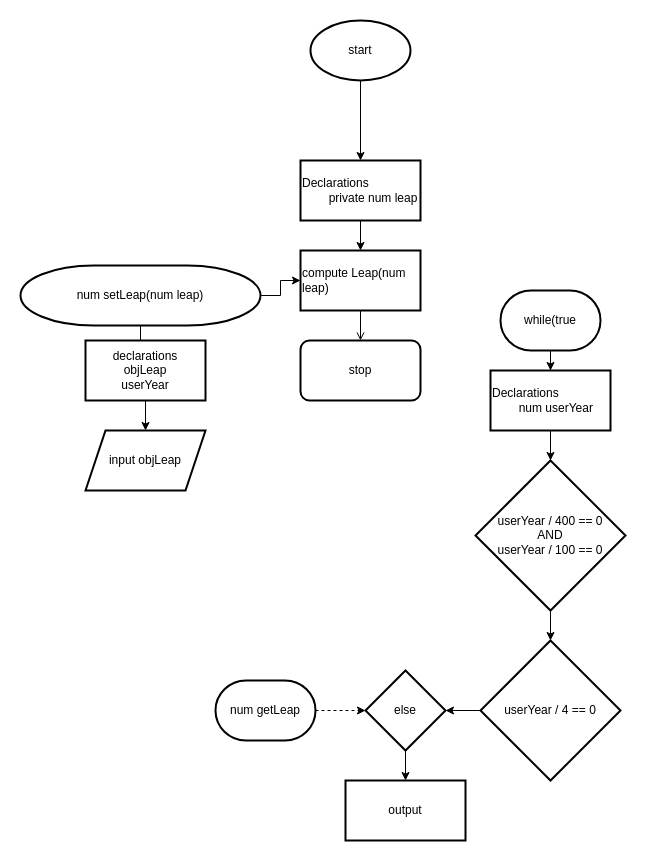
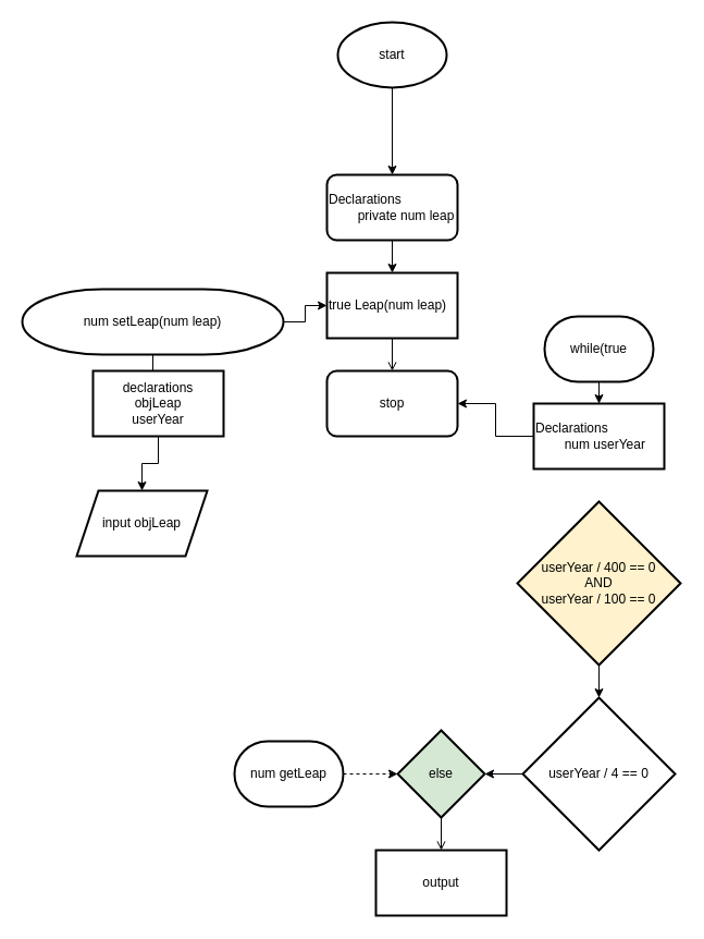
- <mxCell id="5" value="Declarations&lt;div&gt;&lt;span style=&quot;white-space: pre;&quot;&gt;&#09;&lt;/span&gt;private num leap&lt;br&gt;&lt;/div&gt;" style="whiteSpace=wrap;html=1;strokeWidth=2;align=left;" vertex="1" parent="1"><mxGeometry x="300" y="160" width="120" height="60" as="geometry" /></mxCell>
+ <mxCell id="5" value="Declarations&lt;div&gt;&lt;span style=&quot;white-space: pre;&quot;&gt;&#09;&lt;/span&gt;private num leap&lt;br&gt;&lt;/div&gt;" style="whiteSpace=wrap;html=1;strokeWidth=2;align=left;rounded=1;" vertex="1" parent="1"><mxGeometry x="300" y="160" width="120" height="60" as="geometry" /></mxCell>
- <mxCell id="7" value="&lt;div&gt;compute Leap(num leap)&lt;/div&gt;" style="whiteSpace=wrap;html=1;strokeWidth=2;align=left;" vertex="1" parent="1"><mxGeometry x="300" y="250" width="120" height="60" as="geometry" /></mxCell>
+ <mxCell id="7" value="&lt;div&gt;true Leap(num leap)&lt;/div&gt;" style="whiteSpace=wrap;html=1;strokeWidth=2;align=left;" vertex="1" parent="1"><mxGeometry x="300" y="250" width="120" height="60" as="geometry" /></mxCell>
- <mxCell id="17" value="" style="edgeStyle=orthogonalEdgeStyle;rounded=0;orthogonalLoop=1;jettySize=auto;html=1;" edge="1" parent="1" source="18" target="20"><mxGeometry relative="1" as="geometry" /></mxCell>
+ <mxCell id="17" value="" style="edgeStyle=orthogonalEdgeStyle;rounded=0;orthogonalLoop=1;jettySize=auto;html=1;" edge="1" parent="1" source="18" target="14"><mxGeometry relative="1" as="geometry" /></mxCell>
- <mxCell id="13" value="input objLeap" style="shape=parallelogram;perimeter=parallelogramPerimeter;whiteSpace=wrap;html=1;fixedSize=1;strokeWidth=2;" vertex="1" parent="1"><mxGeometry x="85" y="430" width="120" height="60" as="geometry" /></mxCell>
+ <mxCell id="13" value="input objLeap" style="shape=parallelogram;perimeter=parallelogramPerimeter;whiteSpace=wrap;html=1;fixedSize=1;strokeWidth=2;" vertex="1" parent="1"><mxGeometry x="70" y="450" width="120" height="60" as="geometry" /></mxCell>
- <mxCell id="20" value="userYear / 400 == 0&lt;div&gt;AND&lt;/div&gt;&lt;div&gt;userYear / 100 == 0&lt;/div&gt;" style="rhombus;whiteSpace=wrap;html=1;align=center;strokeWidth=2;" vertex="1" parent="1"><mxGeometry x="475" y="460" width="150" height="150" as="geometry" /></mxCell>
+ <mxCell id="20" value="userYear / 400 == 0&lt;div&gt;AND&lt;/div&gt;&lt;div&gt;userYear / 100 == 0&lt;/div&gt;" style="rhombus;whiteSpace=wrap;html=1;align=center;strokeWidth=2;fillColor=#fff2cc;" vertex="1" parent="1"><mxGeometry x="475" y="460" width="150" height="150" as="geometry" /></mxCell>
- <mxCell id="24" value="else" style="rhombus;whiteSpace=wrap;html=1;strokeWidth=2;" vertex="1" parent="1"><mxGeometry x="365" y="670" width="80" height="80" as="geometry" /></mxCell>
+ <mxCell id="24" value="else" style="rhombus;whiteSpace=wrap;html=1;strokeWidth=2;fillColor=#d5e8d4;" vertex="1" parent="1"><mxGeometry x="365" y="670" width="80" height="80" as="geometry" /></mxCell>
- <mxCell id="23" value="" style="edgeStyle=orthogonalEdgeStyle;rounded=0;orthogonalLoop=1;jettySize=auto;html=1;" edge="1" parent="1" source="24" target="25"><mxGeometry relative="1" as="geometry" /></mxCell>
+ <mxCell id="23" value="" style="edgeStyle=orthogonalEdgeStyle;rounded=0;orthogonalLoop=1;jettySize=auto;html=1;endArrow=open;" edge="1" parent="1" source="24" target="25"><mxGeometry relative="1" as="geometry" /></mxCell>
